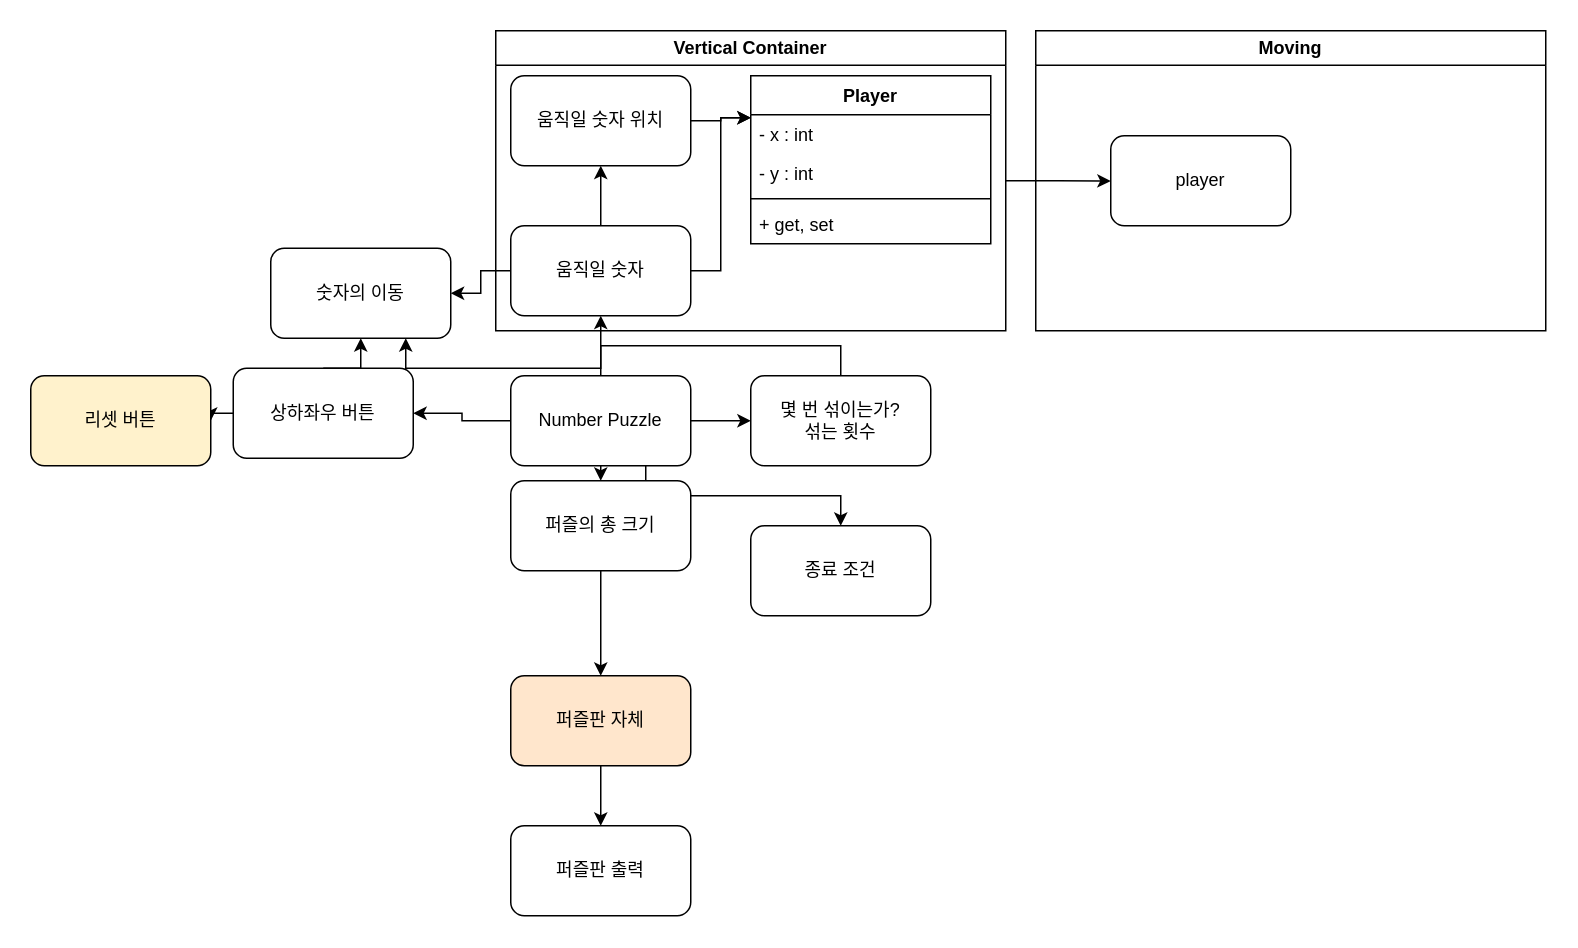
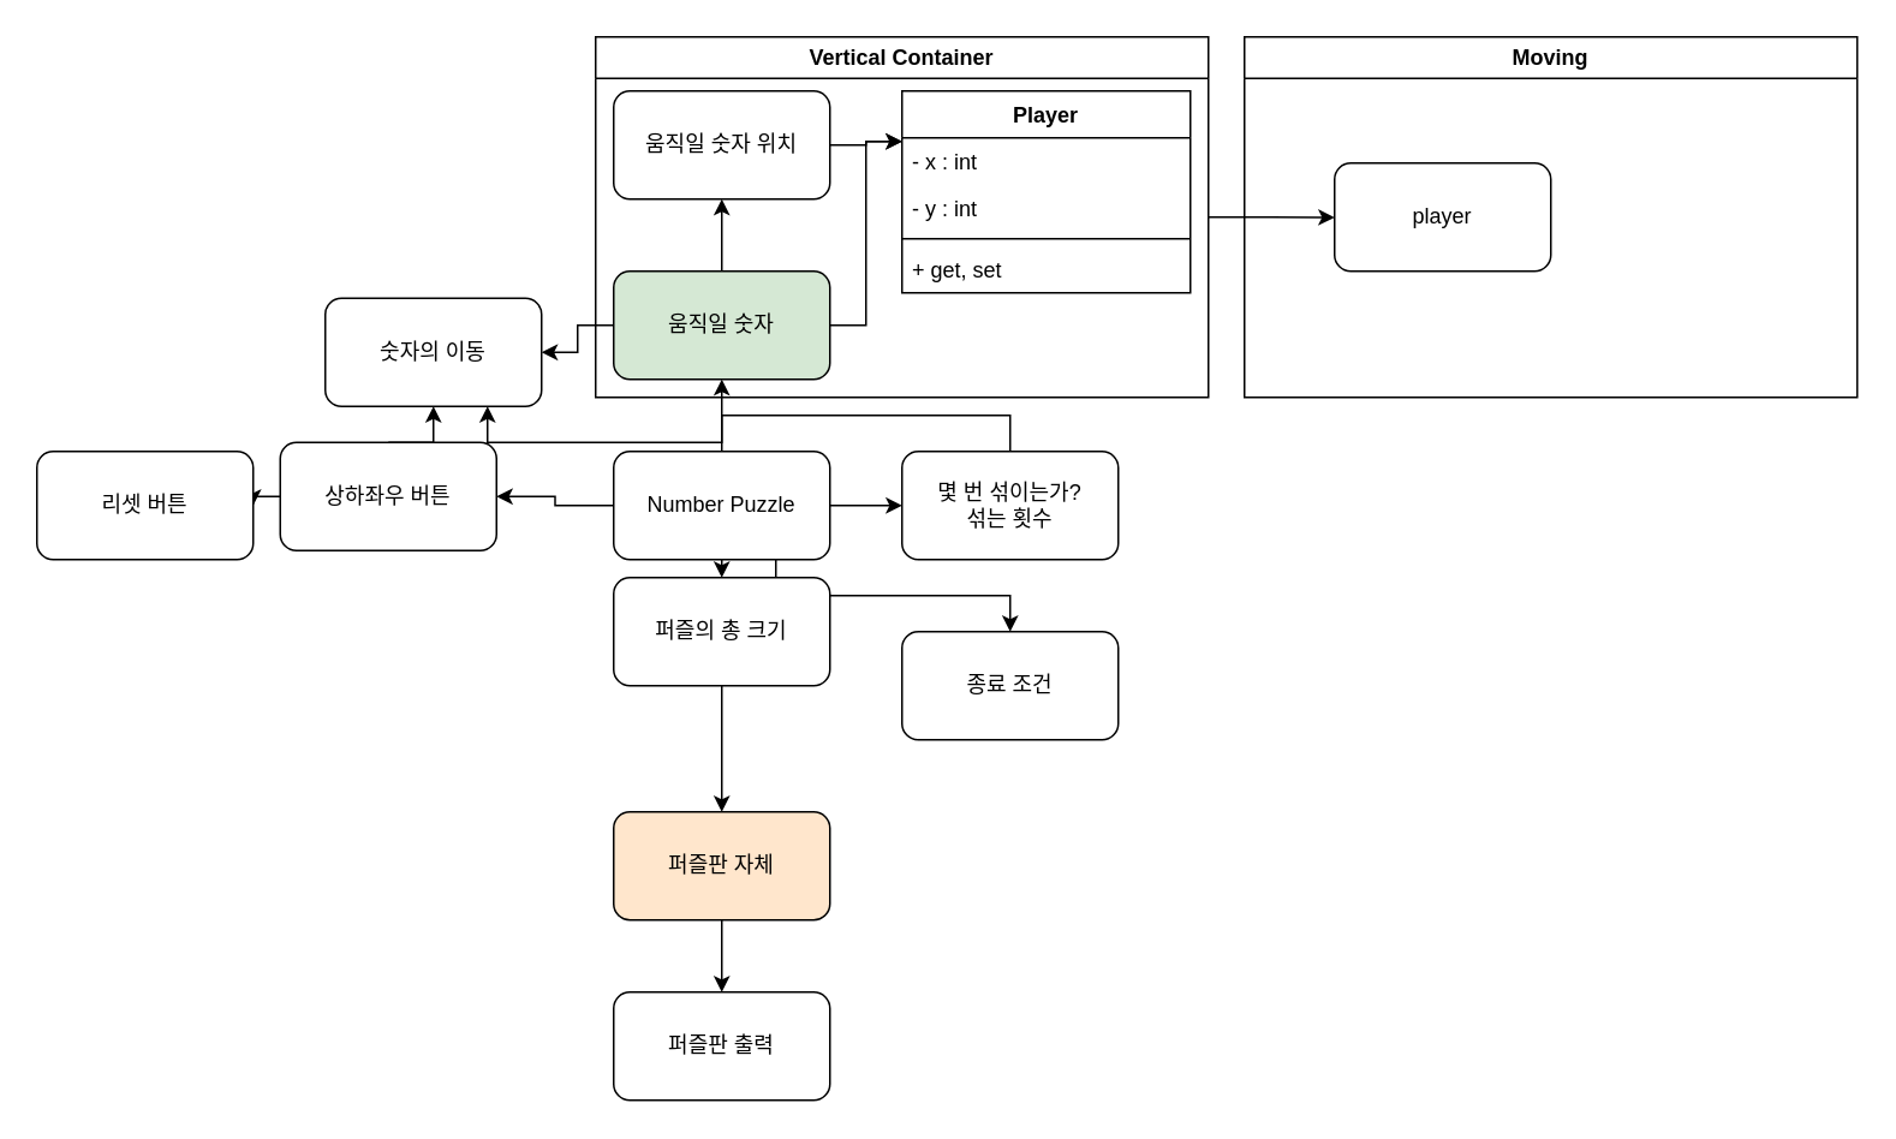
- <mxCell id="15" value="움직일 숫자" style="rounded=1;whiteSpace=wrap;html=1;" vertex="1" parent="1"><mxGeometry x="340" y="150" width="120" height="60" as="geometry" /></mxCell>
+ <mxCell id="15" value="움직일 숫자" style="rounded=1;whiteSpace=wrap;html=1;fillColor=#d5e8d4;" vertex="1" parent="1"><mxGeometry x="340" y="150" width="120" height="60" as="geometry" /></mxCell>
- <mxCell id="22" value="리셋 버튼" style="rounded=1;whiteSpace=wrap;html=1;fillColor=#fff2cc;" vertex="1" parent="1"><mxGeometry x="20" y="250" width="120" height="60" as="geometry" /></mxCell>
+ <mxCell id="22" value="리셋 버튼" style="rounded=1;whiteSpace=wrap;html=1;" vertex="1" parent="1"><mxGeometry x="20" y="250" width="120" height="60" as="geometry" /></mxCell>
